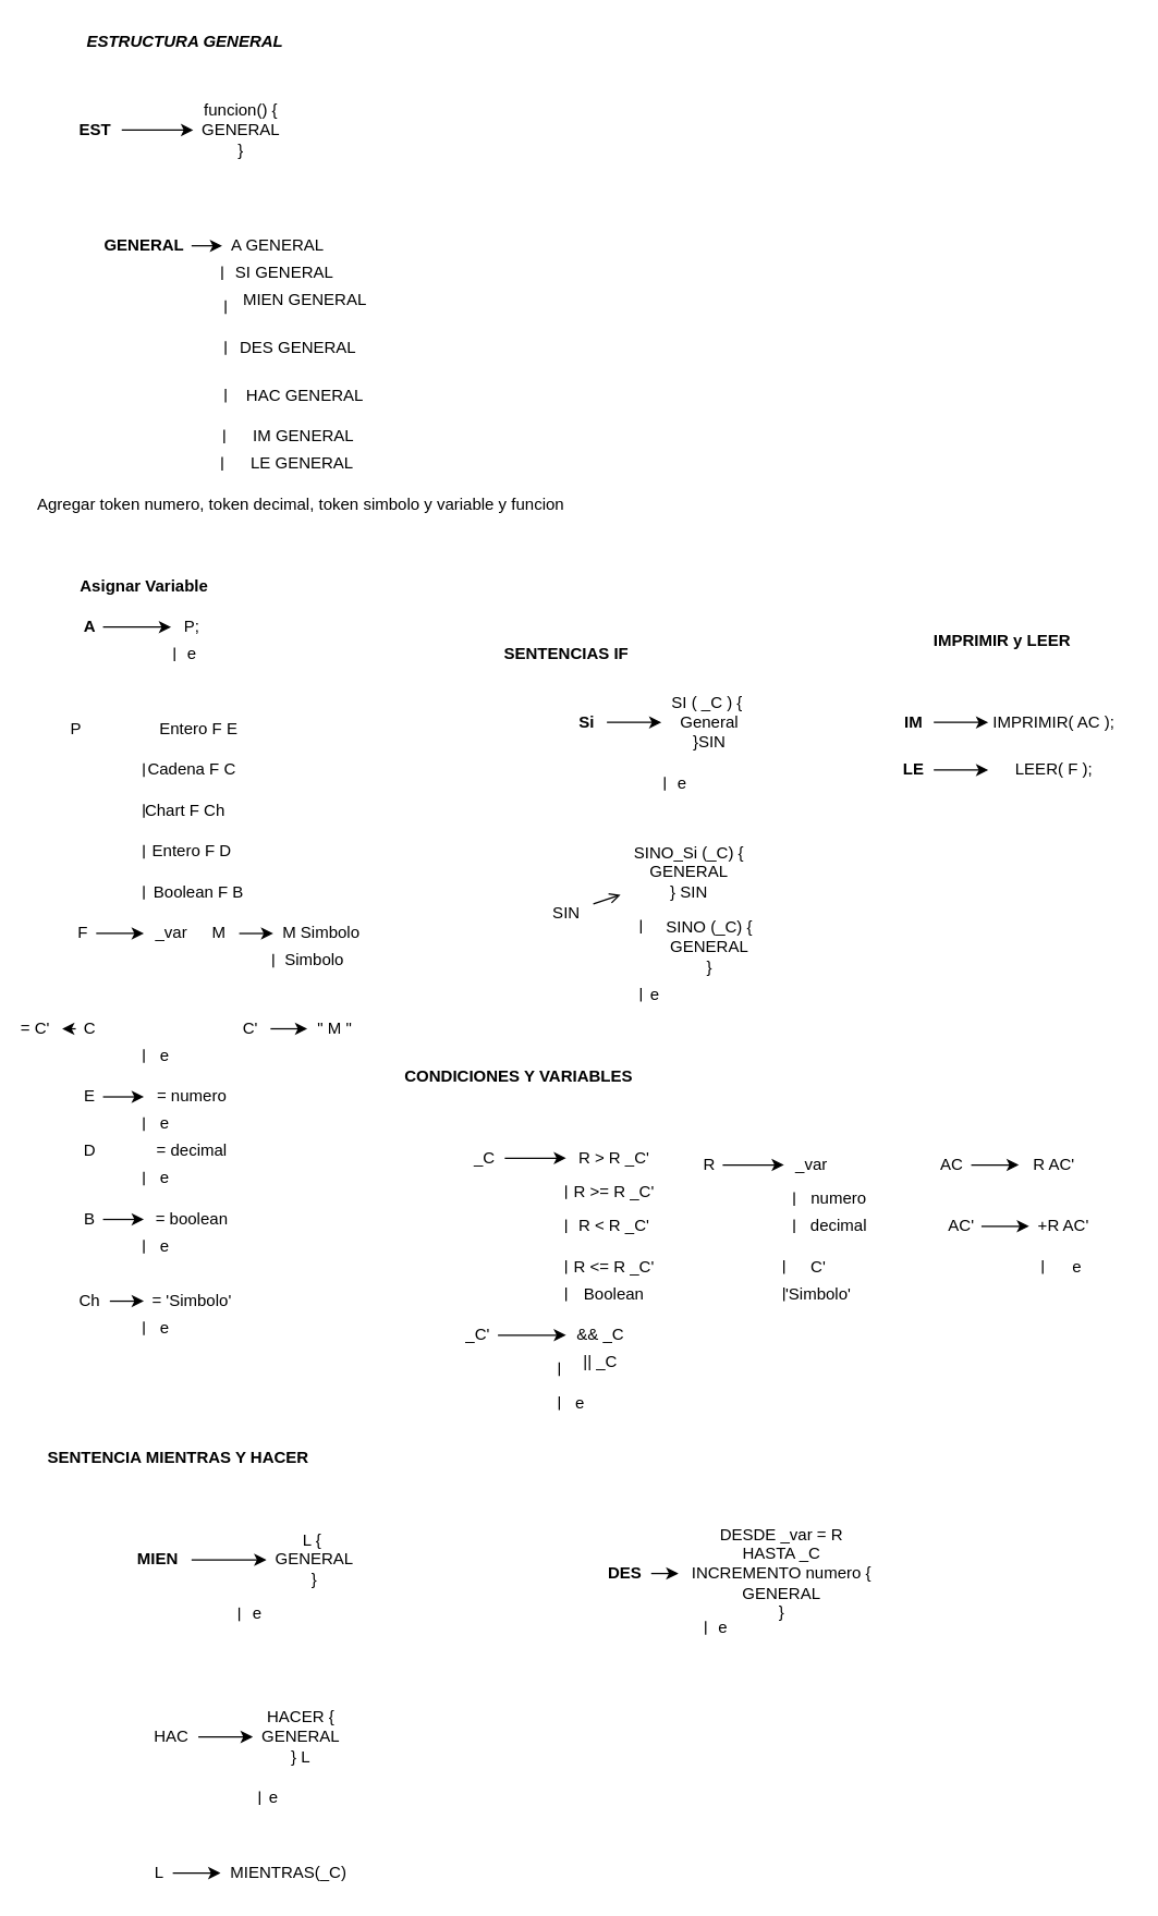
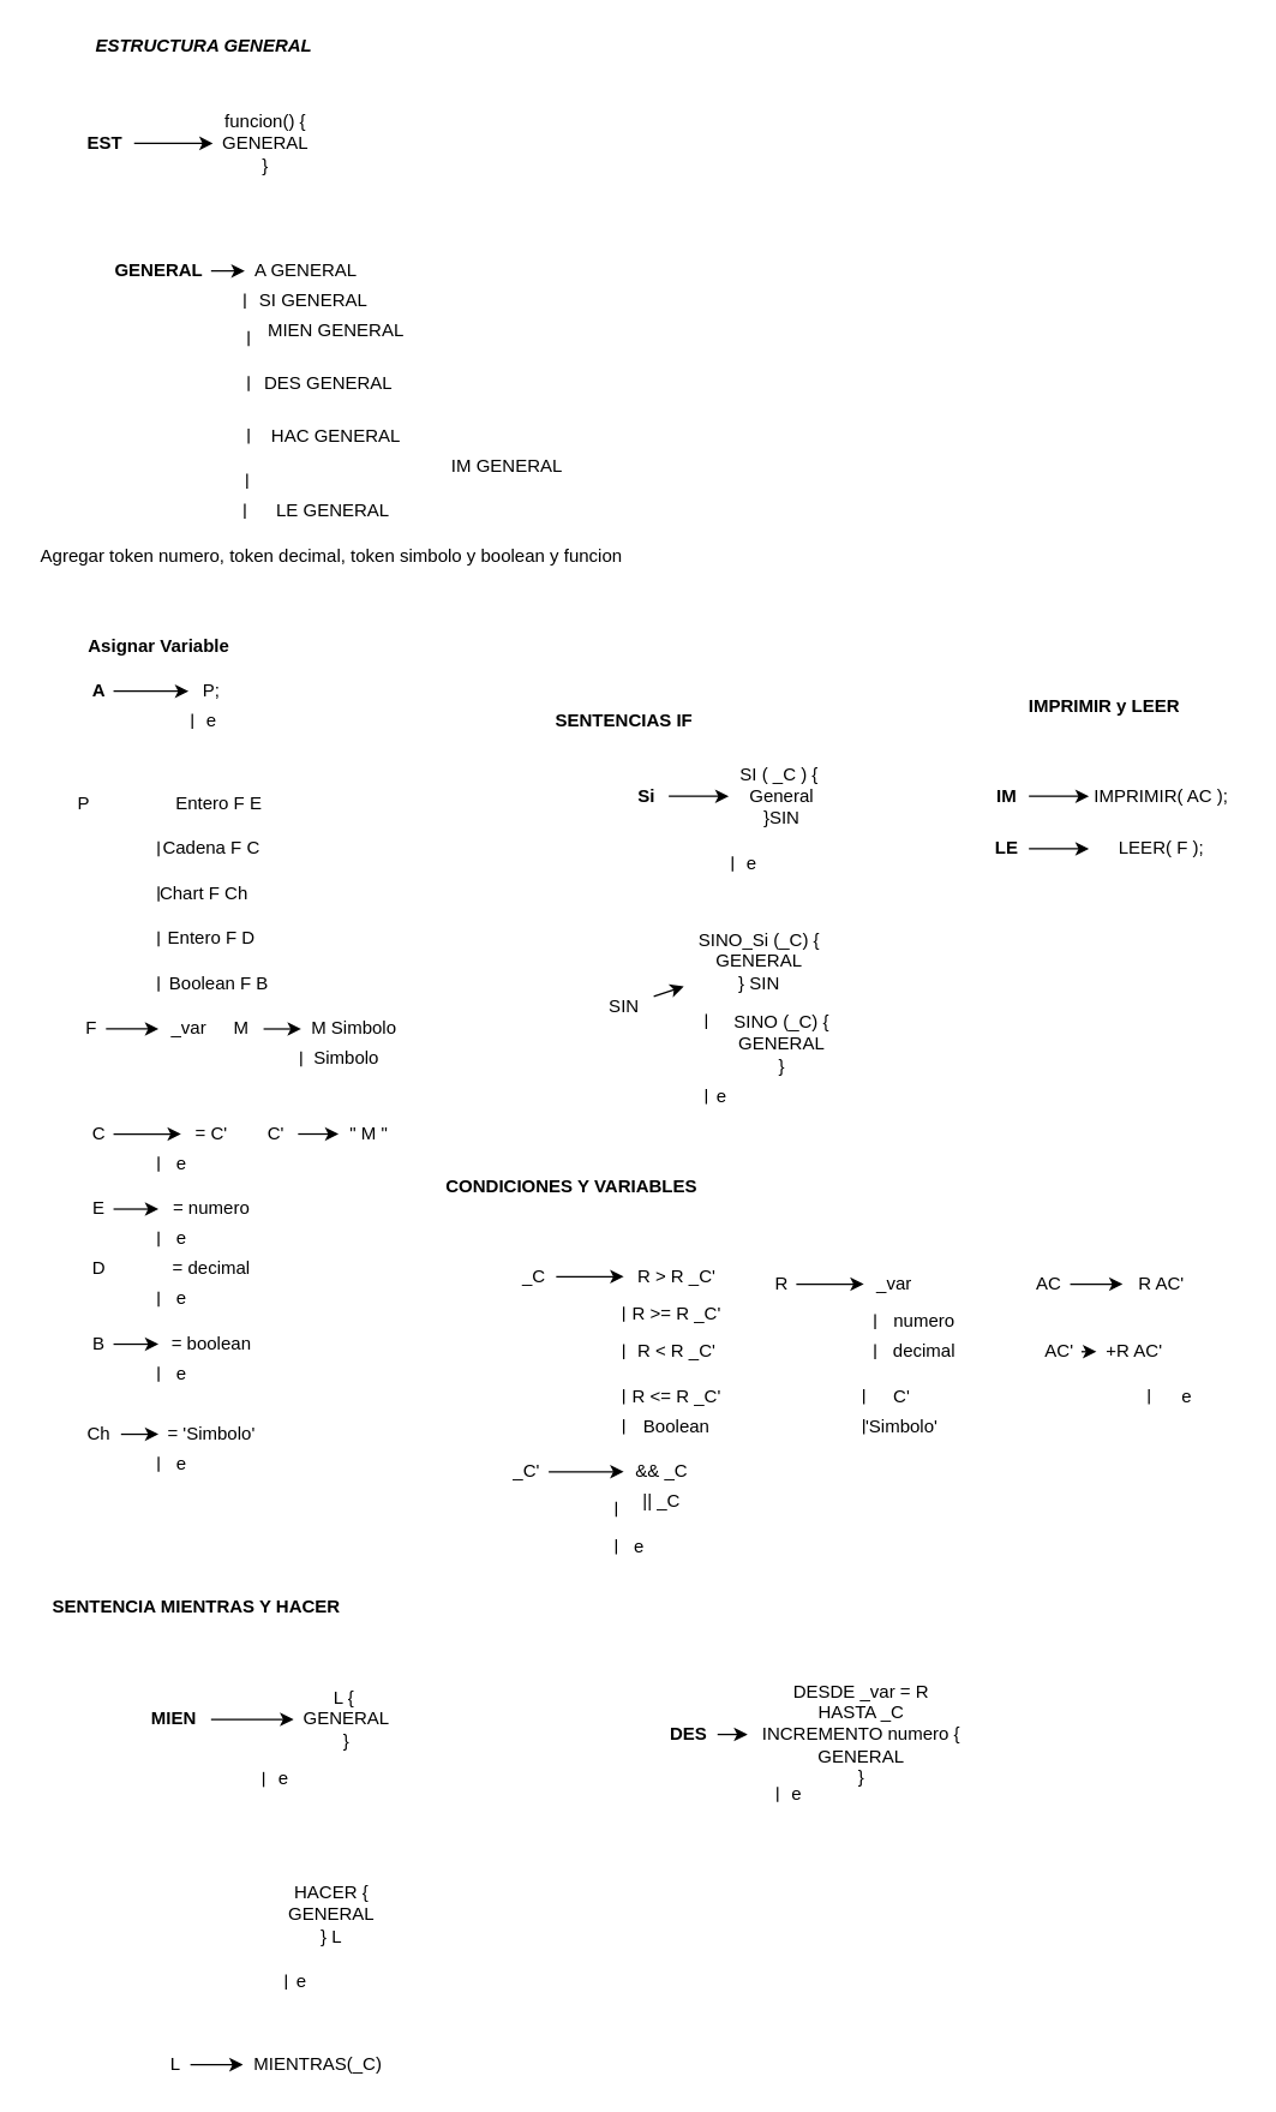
- <mxCell id="146" value="IM GENERAL" style="text;html=1;align=center;verticalAlign=middle;resizable=0;points=[];autosize=1;" parent="1" vertex="1"><mxGeometry x="177" y="310" width="90" height="20" as="geometry" /></mxCell>
+ <mxCell id="146" value="IM GENERAL" style="text;html=1;align=center;verticalAlign=middle;resizable=0;points=[];autosize=1;" parent="1" vertex="1"><mxGeometry x="292" y="300" width="90" height="20" as="geometry" /></mxCell>
- <mxCell id="74" value="Agregar token numero, token decimal, token simbolo y variable y funcion" style="text;html=1;align=center;verticalAlign=middle;resizable=0;points=[];autosize=1;" parent="1" vertex="1"><mxGeometry y="360" width="400" height="20" as="geometry" x="20" /></mxCell>
+ <mxCell id="74" value="Agregar token numero, token decimal, token simbolo y boolean y funcion" style="text;html=1;align=center;verticalAlign=middle;resizable=0;points=[];autosize=1;" parent="1" vertex="1"><mxGeometry y="360" width="400" height="20" as="geometry" x="20" /></mxCell>
- <mxCell id="56" value="" style="endArrow=open;html=1;" parent="1" source="55" target="57" edge="1"><mxGeometry width="50" height="50" relative="1" as="geometry"><mxPoint x="460" y="760" as="sourcePoint" /><mxPoint x="510" y="710" as="targetPoint" /></mxGeometry></mxCell>
+ <mxCell id="56" value="" style="endArrow=classic;html=1;" parent="1" source="55" target="57" edge="1"><mxGeometry width="50" height="50" relative="1" as="geometry"><mxPoint x="460" y="760" as="sourcePoint" /><mxPoint x="510" y="710" as="targetPoint" /></mxGeometry></mxCell>
- <mxCell id="12" value="= C'" style="text;html=1;align=center;verticalAlign=middle;resizable=0;points=[];autosize=1;" parent="1" vertex="1"><mxGeometry x="5" y="745" width="40" height="20" as="geometry" /></mxCell>
+ <mxCell id="12" value="= C'" style="text;html=1;align=center;verticalAlign=middle;resizable=0;points=[];autosize=1;" parent="1" vertex="1"><mxGeometry x="120" y="745" width="40" height="20" as="geometry" /></mxCell>
- <mxCell id="140" value="+R AC'" style="text;html=1;align=center;verticalAlign=middle;resizable=0;points=[];autosize=1;" parent="1" vertex="1"><mxGeometry x="755" y="890" width="50" height="20" as="geometry" /></mxCell>
+ <mxCell id="140" value="+R AC'" style="text;html=1;align=center;verticalAlign=middle;resizable=0;points=[];autosize=1;" parent="1" vertex="1"><mxGeometry x="730" y="890" width="50" height="20" as="geometry" /></mxCell>
- <mxCell id="91" value="HAC" style="text;html=1;align=center;verticalAlign=middle;resizable=0;points=[];autosize=1;" parent="1" vertex="1"><mxGeometry x="105" y="1265" width="40" height="20" as="geometry" /></mxCell>
- <mxCell id="92" value="" style="endArrow=classic;html=1;" parent="1" source="91" target="93" edge="1"><mxGeometry width="50" height="50" relative="1" as="geometry"><mxPoint x="175" y="1395" as="sourcePoint" /><mxPoint x="225" y="1345" as="targetPoint" /></mxGeometry></mxCell>
